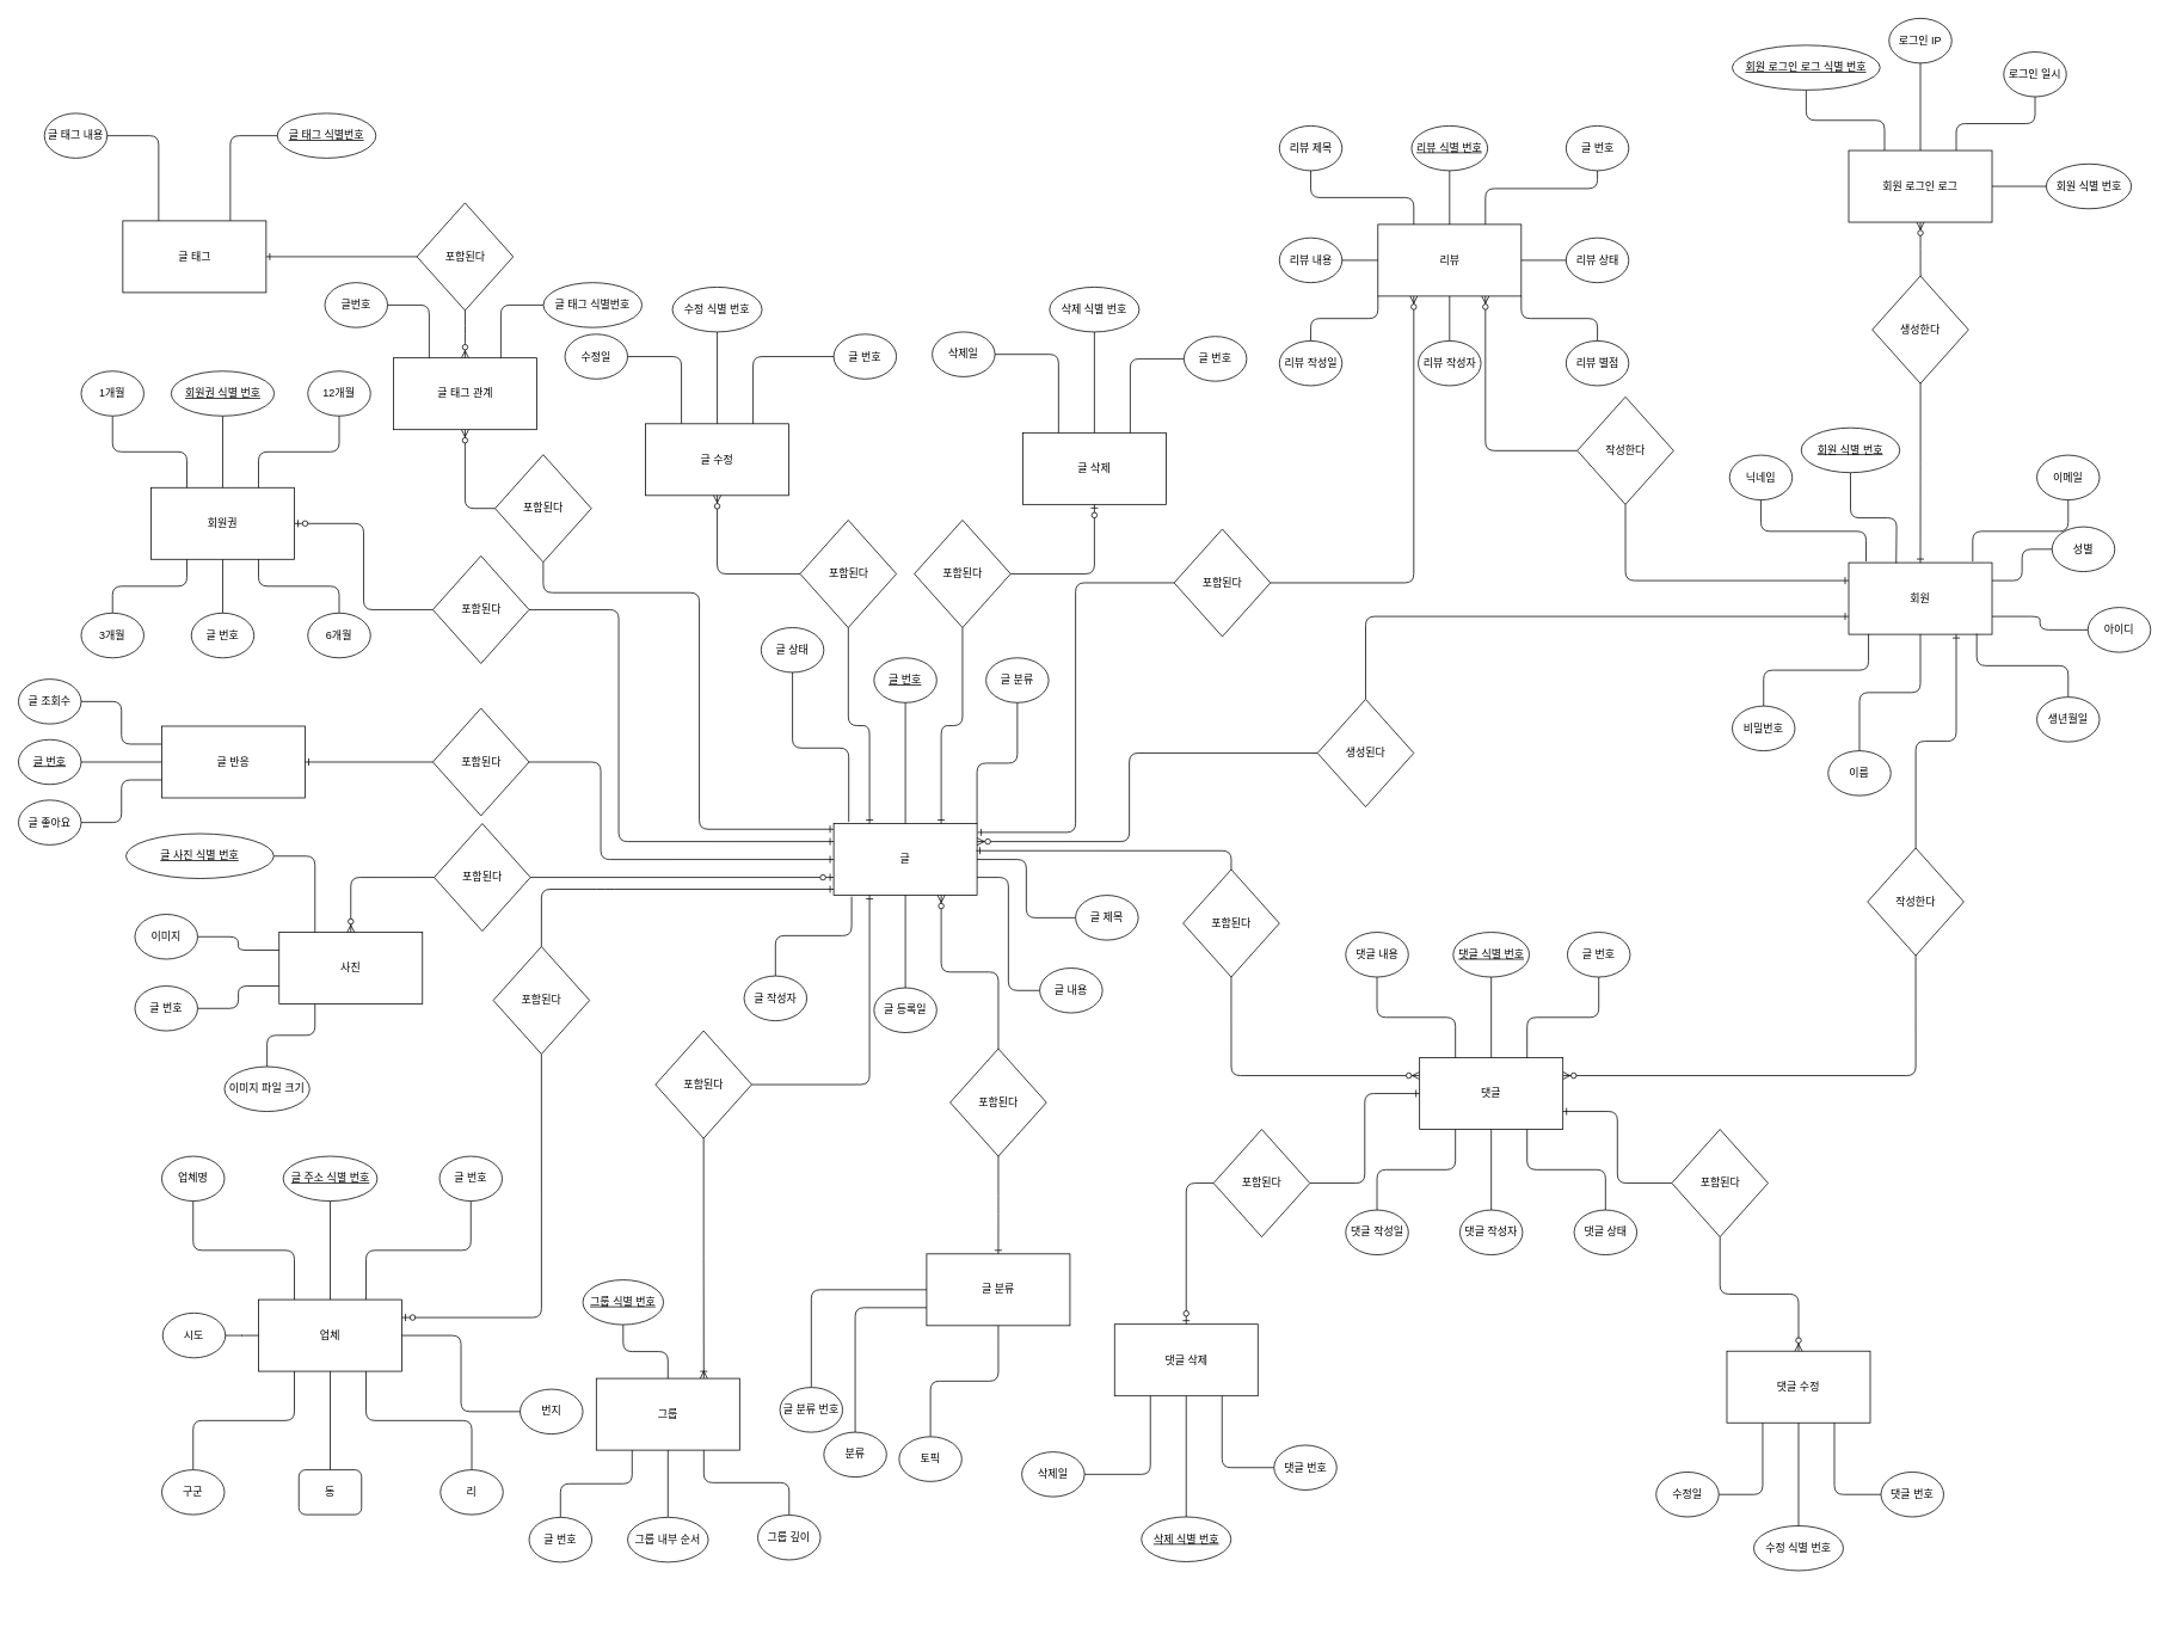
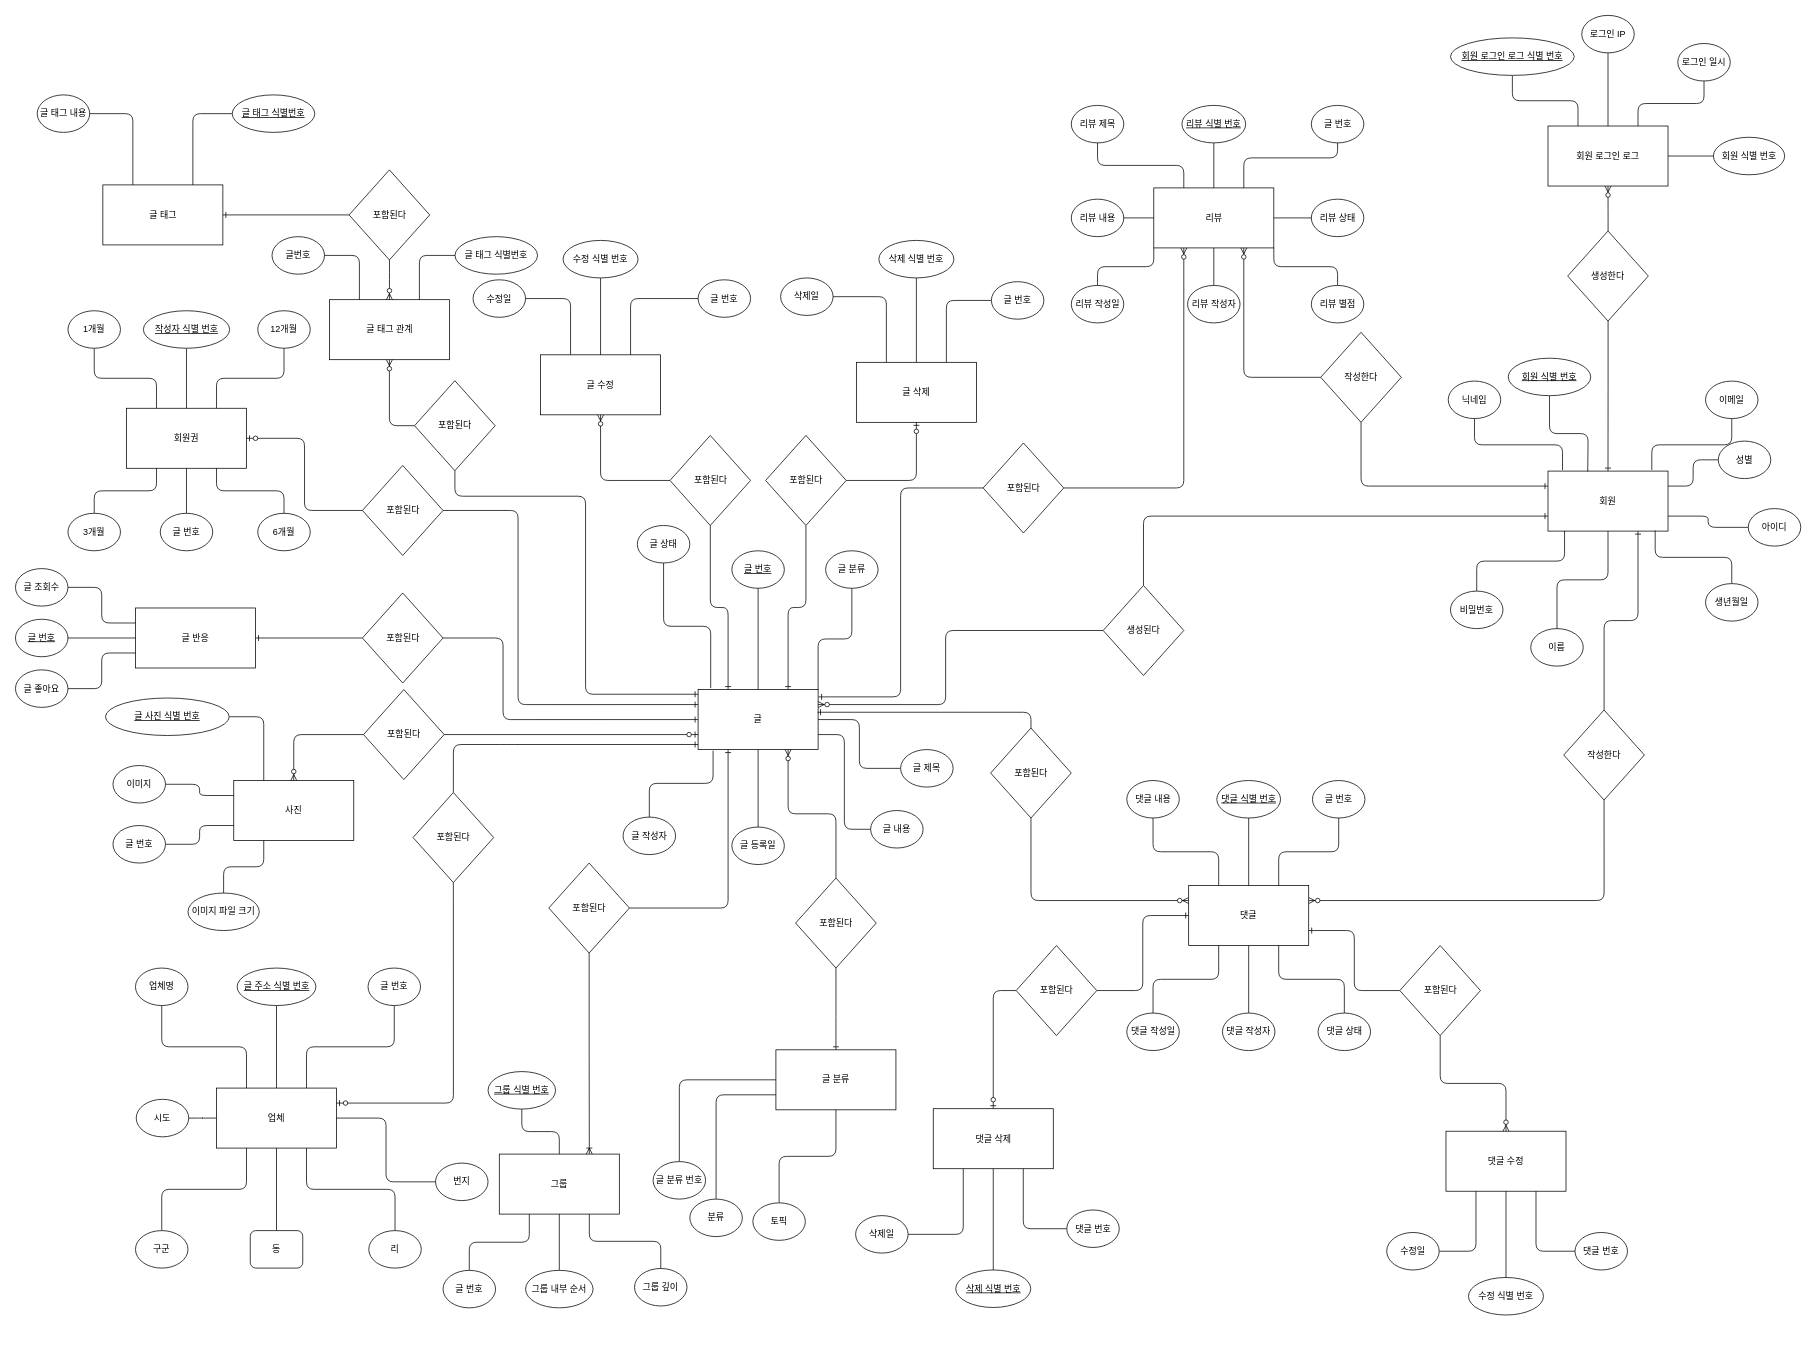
- <mxCell id="162" value="&lt;u&gt;회원권 식별 번호&lt;/u&gt;" style="ellipse;whiteSpace=wrap;html=1;" parent="159" vertex="1"><mxGeometry x="100.5" width="115" height="50" as="geometry" /></mxCell>
+ <mxCell id="162" value="&lt;u&gt;작성자 식별 번호&lt;/u&gt;" style="ellipse;whiteSpace=wrap;html=1;" parent="159" vertex="1"><mxGeometry x="100.5" width="115" height="50" as="geometry" /></mxCell>
